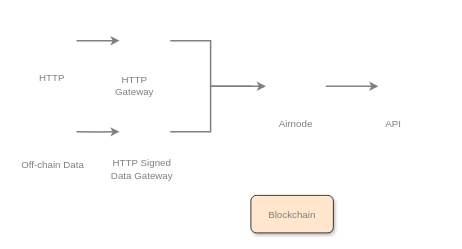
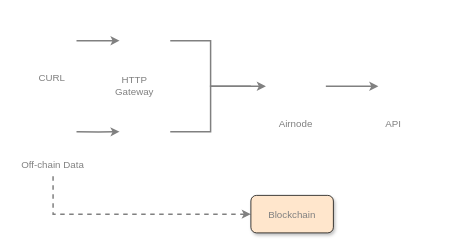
- <mxCell id="13" value="&lt;font style=&quot;font-size: 13px&quot;&gt;HTTP&lt;/font&gt;" style="text;html=1;strokeColor=none;fillColor=none;align=center;verticalAlign=middle;whiteSpace=wrap;rounded=0;fontSize=14;fontColor=#808080;" parent="1" vertex="1"><mxGeometry x="39" y="87.75" width="60" height="30" as="geometry" /></mxCell>
+ <mxCell id="13" value="&lt;font style=&quot;font-size: 13px&quot;&gt;CURL&lt;/font&gt;" style="text;html=1;strokeColor=none;fillColor=none;align=center;verticalAlign=middle;whiteSpace=wrap;rounded=0;fontSize=14;fontColor=#808080;" parent="1" vertex="1"><mxGeometry x="39" y="87.75" width="60" height="30" as="geometry" /></mxCell>
- <mxCell id="18" value="&lt;font style=&quot;font-size: 13px&quot;&gt;HTTP Signed Data Gateway&lt;/font&gt;" style="text;html=1;strokeColor=none;fillColor=none;align=center;verticalAlign=middle;whiteSpace=wrap;rounded=0;fontSize=14;fontColor=#808080;" vertex="1" parent="1"><mxGeometry x="139" y="208.75" width="100" height="30" as="geometry" /></mxCell>
+ <mxCell id="5" style="edgeStyle=orthogonalEdgeStyle;rounded=0;orthogonalLoop=1;jettySize=auto;html=1;strokeColor=#808080;strokeWidth=2;startArrow=classic;startFill=1;endArrow=none;endFill=0;exitX=0;exitY=0.5;exitDx=0;exitDy=0;entryX=0.5;entryY=1;entryDx=0;entryDy=0;dashed=1;" parent="1" edge="1" target="20" source="6"><mxGeometry relative="1" as="geometry"><mxPoint x="69.75" y="254.5" as="targetPoint" /><mxPoint x="69.75" y="291.25" as="sourcePoint" /><Array as="points"><mxPoint x="71" y="285" /></Array></mxGeometry></mxCell>
